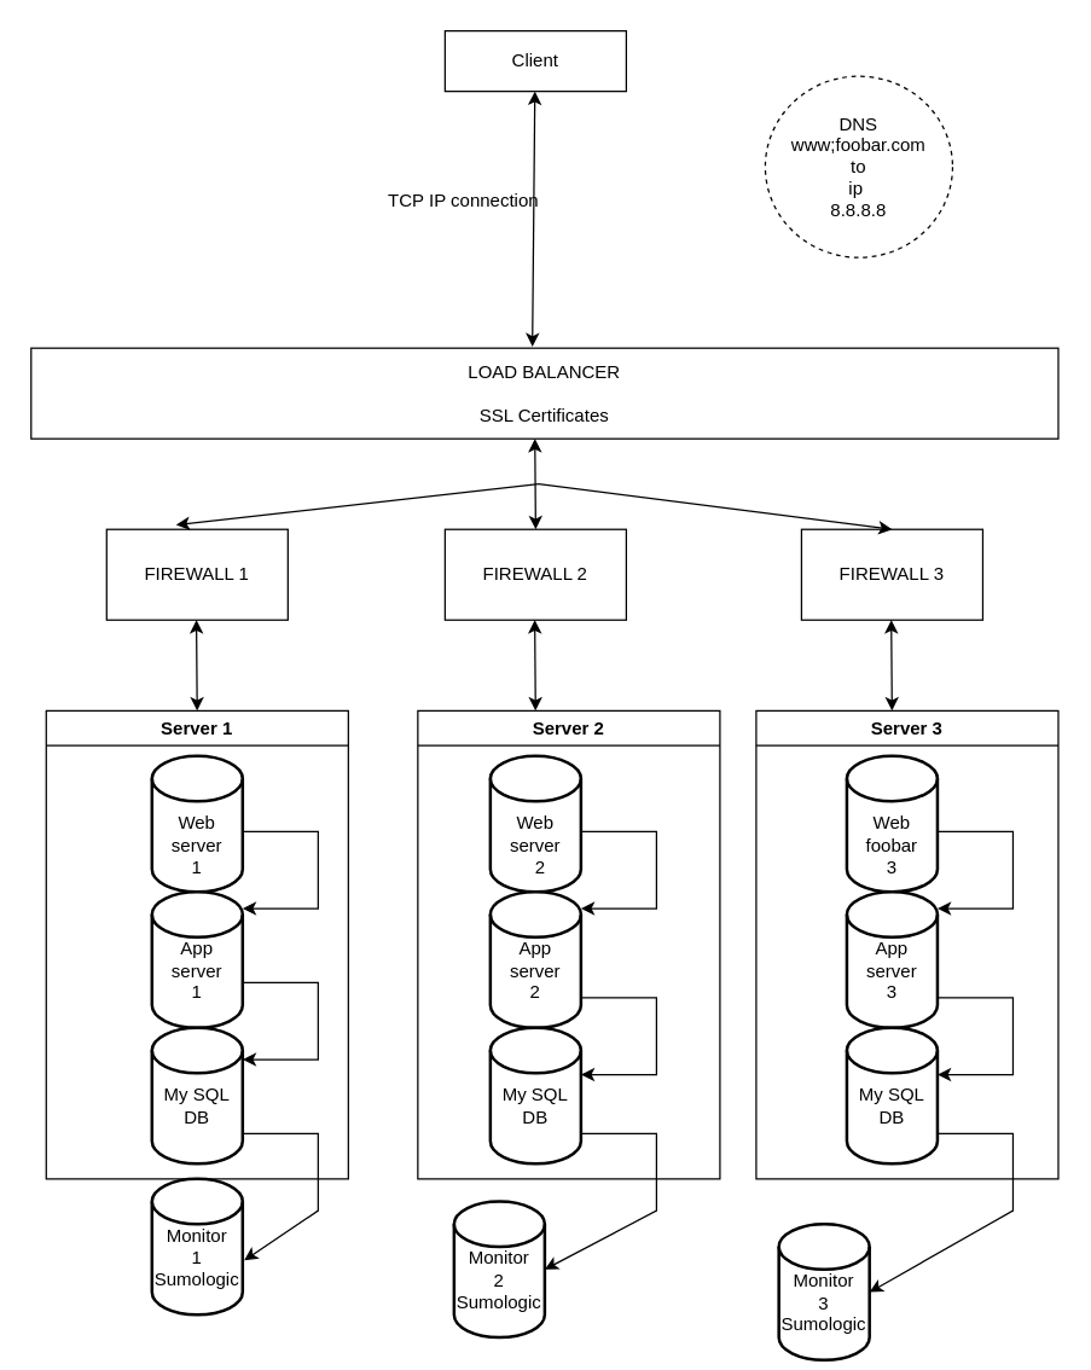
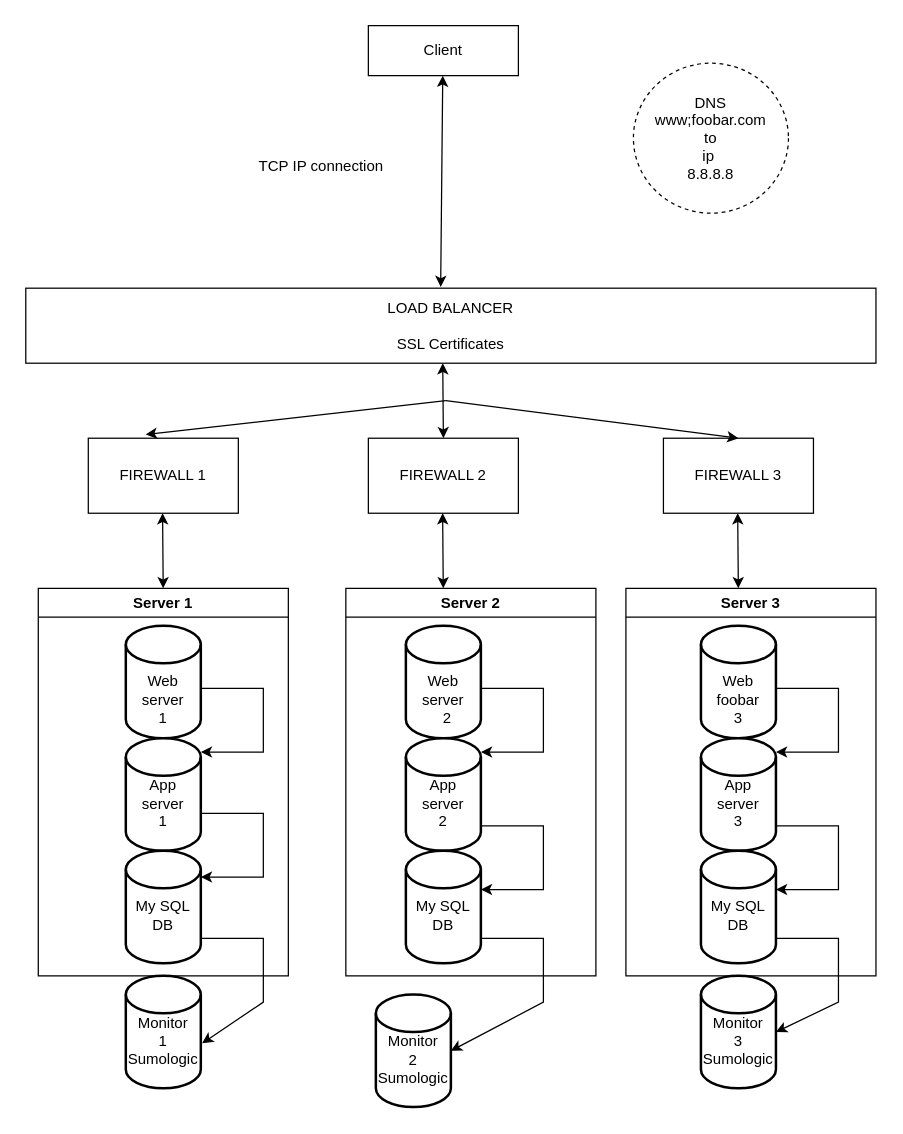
- <mxCell id="39" value="TCP IP connection" style="text;html=1;align=center;verticalAlign=middle;resizable=0;points=[];autosize=1;strokeColor=none;fillColor=none;" parent="1" vertex="1"><mxGeometry x="246" y="118" width="120" height="30" as="geometry" /></mxCell>
+ <mxCell id="39" value="TCP IP connection" style="text;html=1;align=center;verticalAlign=middle;resizable=0;points=[];autosize=1;strokeColor=none;fillColor=none;" parent="1" vertex="1"><mxGeometry x="196" y="118" width="120" height="30" as="geometry" /></mxCell>
- <mxCell id="18" value="&lt;div&gt;&lt;br&gt;&lt;/div&gt;&lt;div&gt;Monitor&lt;/div&gt;&lt;div&gt;3&lt;/div&gt;Sumologic" style="strokeWidth=2;html=1;shape=mxgraph.flowchart.database;whiteSpace=wrap;" parent="1" vertex="1"><mxGeometry x="515" y="810" width="60" height="90" as="geometry" /></mxCell>
+ <mxCell id="18" value="&lt;div&gt;&lt;br&gt;&lt;/div&gt;&lt;div&gt;Monitor&lt;/div&gt;&lt;div&gt;3&lt;/div&gt;Sumologic" style="strokeWidth=2;html=1;shape=mxgraph.flowchart.database;whiteSpace=wrap;" parent="1" vertex="1"><mxGeometry x="560" y="780" width="60" height="90" as="geometry" /></mxCell>
